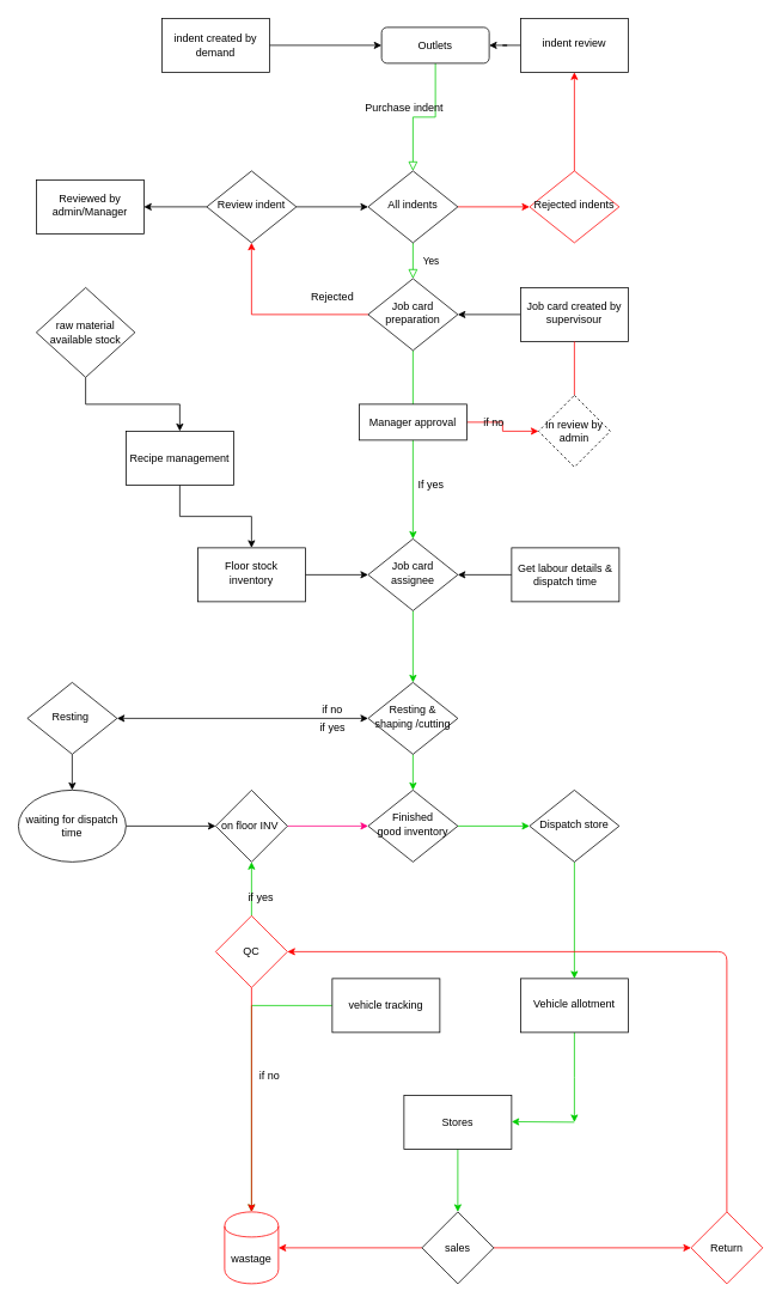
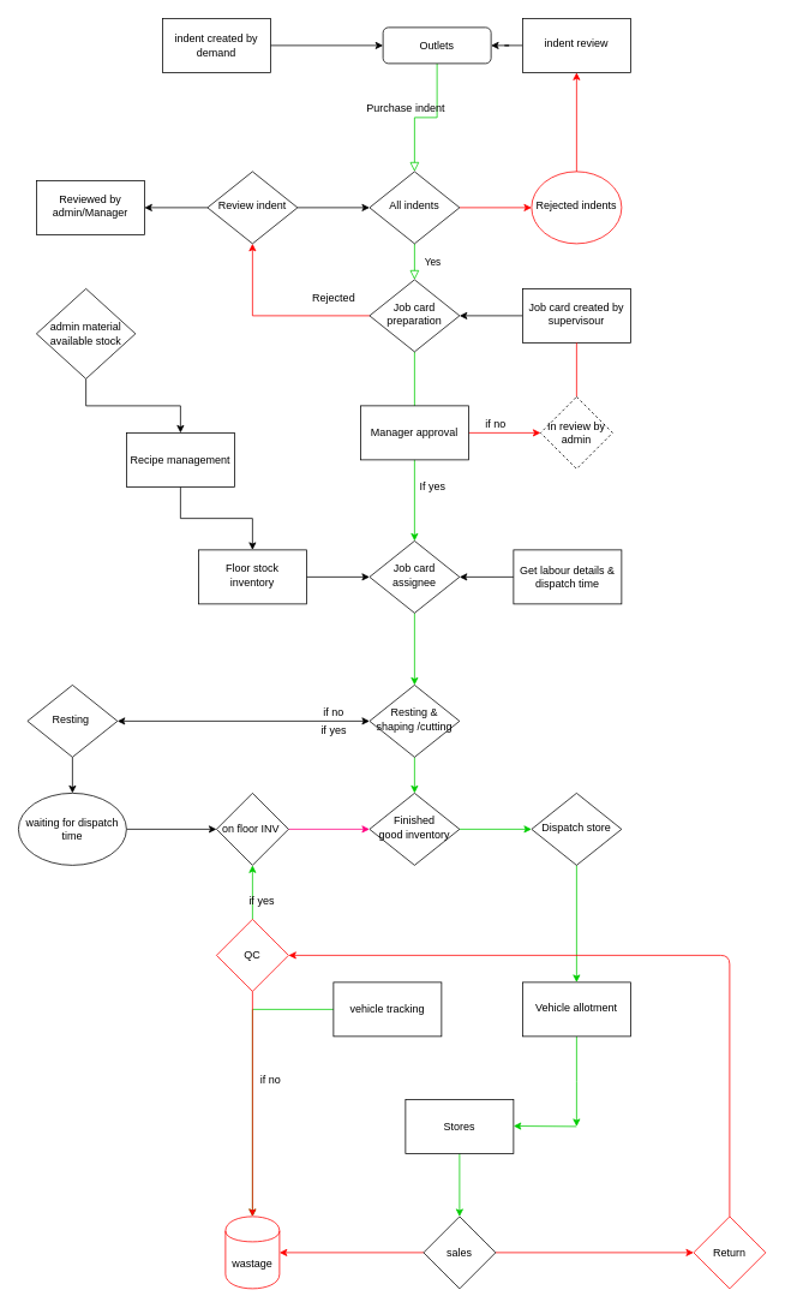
- <mxCell id="12" value="Rejected indents" style="rhombus;whiteSpace=wrap;html=1;shadow=0;fontFamily=Helvetica;fontSize=12;align=center;strokeWidth=1;spacing=6;spacingTop=-4;strokeColor=#FF0000;" parent="1" vertex="1"><mxGeometry x="590" y="190" width="100" height="80" as="geometry" /></mxCell>
+ <mxCell id="12" value="Rejected indents" style="ellipse;whiteSpace=wrap;html=1;shadow=0;fontFamily=Helvetica;fontSize=12;align=center;strokeWidth=1;spacing=6;spacingTop=-4;strokeColor=#FF0000;" parent="1" vertex="1"><mxGeometry x="590" y="190" width="100" height="80" as="geometry" /></mxCell>
- <mxCell id="32" value="raw material available stock" style="rhombus;whiteSpace=wrap;html=1;rounded=0;" parent="1" vertex="1"><mxGeometry x="40" y="320" width="110" height="100" as="geometry" /></mxCell>
+ <mxCell id="32" value="admin material available stock" style="rhombus;whiteSpace=wrap;html=1;rounded=0;" parent="1" vertex="1"><mxGeometry x="40" y="320" width="110" height="100" as="geometry" /></mxCell>
- <mxCell id="26" value="Manager approval" style="rounded=0;whiteSpace=wrap;html=1;" parent="1" vertex="1"><mxGeometry x="400" y="450" width="120" height="40" as="geometry" /></mxCell>
+ <mxCell id="26" value="Manager approval" style="rounded=0;whiteSpace=wrap;html=1;" parent="1" vertex="1"><mxGeometry x="400" y="450" width="120" height="60" as="geometry" /></mxCell>
